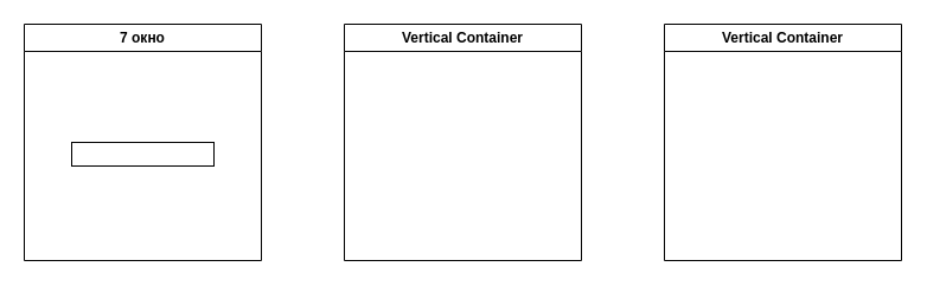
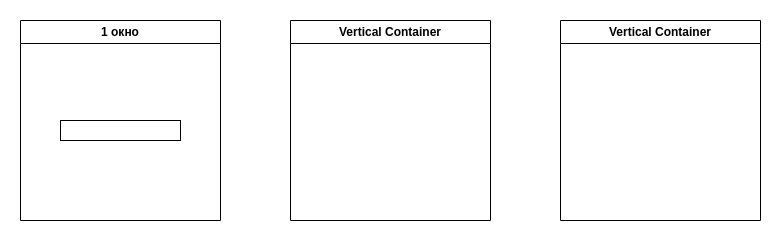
- <mxCell id="2" value="7 окно" style="swimlane;whiteSpace=wrap;html=1;" vertex="1" parent="1"><mxGeometry x="20" y="20" width="200" height="200" as="geometry" /></mxCell>
+ <mxCell id="2" value="1 окно" style="swimlane;whiteSpace=wrap;html=1;" vertex="1" parent="1"><mxGeometry x="20" y="20" width="200" height="200" as="geometry" /></mxCell>
